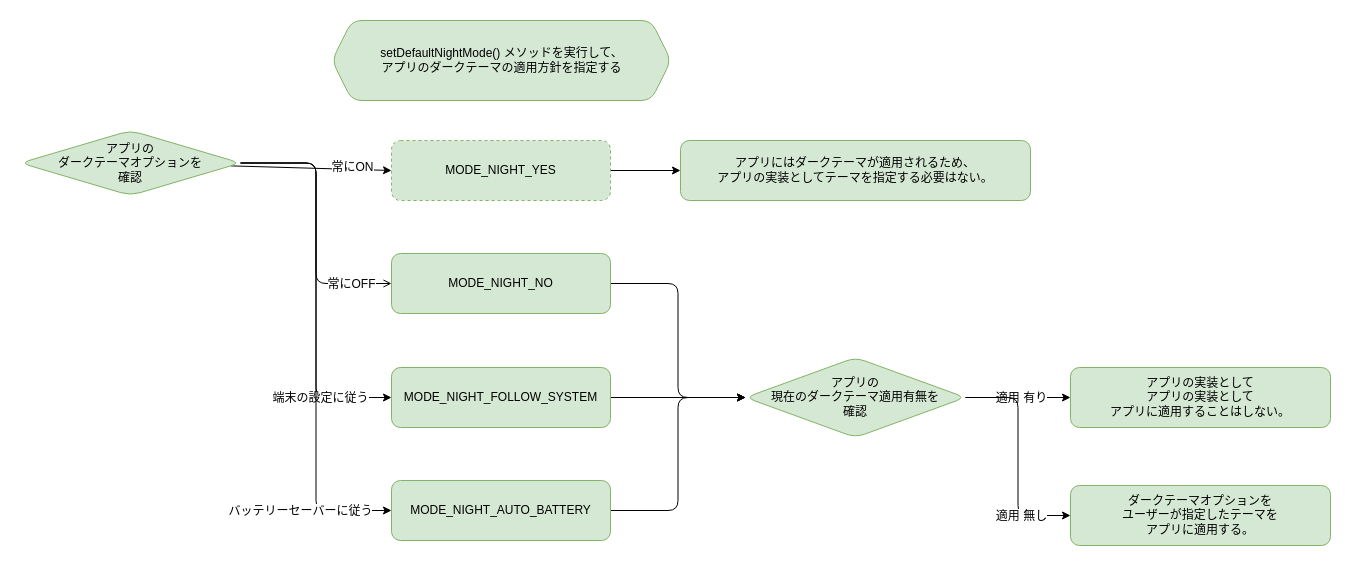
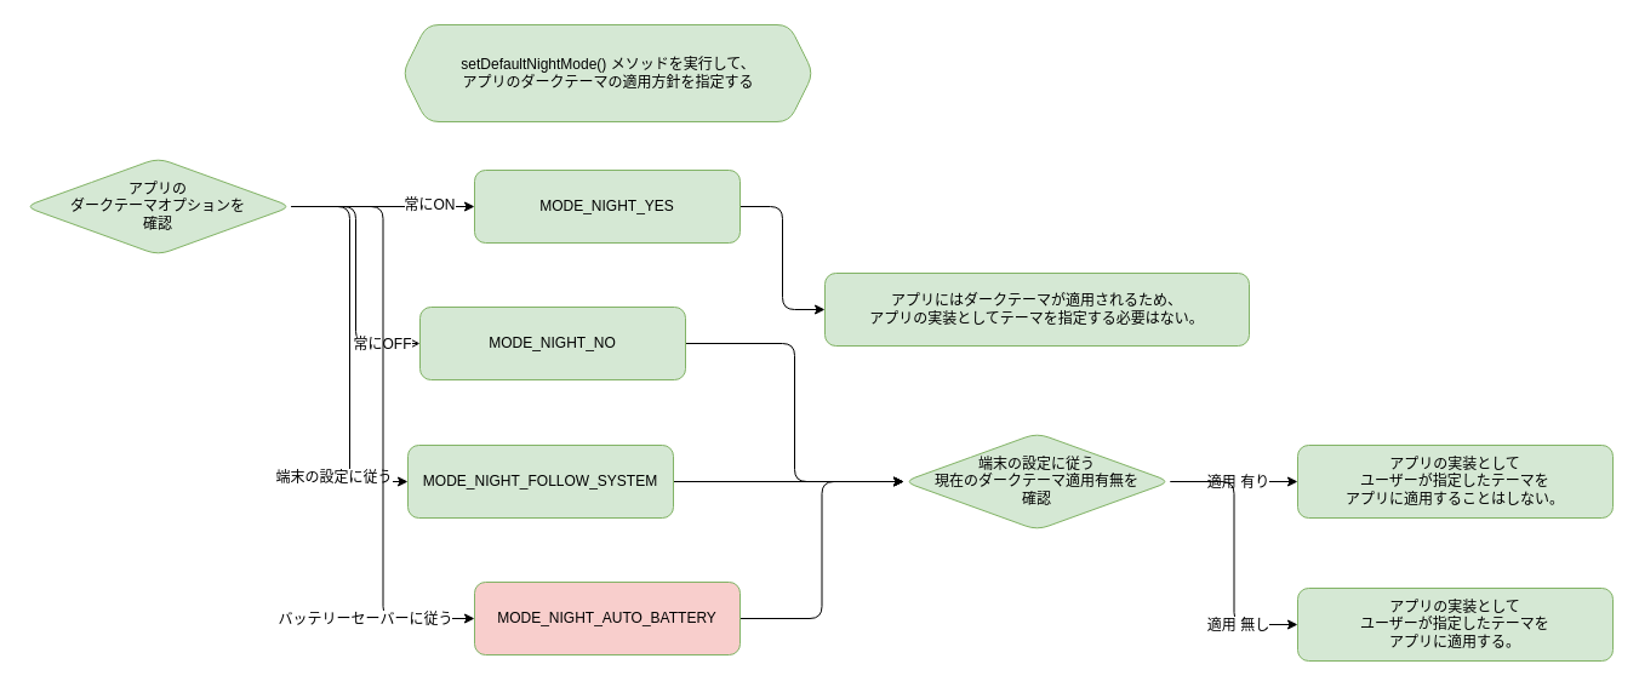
- <mxCell id="10" value="アプリの&lt;br&gt;ダークテーマオプションを&lt;br&gt;確認" style="rhombus;whiteSpace=wrap;html=1;fillColor=#d5e8d4;strokeColor=#82b366;rounded=1;" vertex="1" parent="1"><mxGeometry x="20" y="130" width="220" height="65" as="geometry" /></mxCell>
+ <mxCell id="10" value="アプリの&lt;br&gt;ダークテーマオプションを&lt;br&gt;確認" style="rhombus;whiteSpace=wrap;html=1;fillColor=#d5e8d4;strokeColor=#82b366;rounded=1;" vertex="1" parent="1"><mxGeometry x="20" y="130" width="220" height="80" as="geometry" /></mxCell>
- <mxCell id="12" value="MODE_NIGHT_YES" style="rounded=1;whiteSpace=wrap;html=1;strokeColor=#82b366;fontFamily=Helvetica;fontSize=12;fontColor=default;fillColor=#d5e8d4;flipV=0;dashed=1;" vertex="1" parent="1"><mxGeometry x="391" y="140" width="219" height="60" as="geometry" /></mxCell>
+ <mxCell id="12" value="MODE_NIGHT_YES" style="rounded=1;whiteSpace=wrap;html=1;strokeColor=#82b366;fontFamily=Helvetica;fontSize=12;fontColor=default;fillColor=#d5e8d4;flipV=0;" vertex="1" parent="1"><mxGeometry x="391" y="140" width="219" height="60" as="geometry" /></mxCell>
- <mxCell id="20" value="アプリにはダークテーマが適用されるため、&lt;br&gt;アプリの実装としてテーマを指定する必要はない。" style="rounded=1;whiteSpace=wrap;html=1;strokeColor=#82b366;fontFamily=Helvetica;fontSize=12;fontColor=default;fillColor=#d5e8d4;flipV=0;" vertex="1" parent="1"><mxGeometry x="680" y="140" width="350" height="60" as="geometry" /></mxCell>
+ <mxCell id="20" value="アプリにはダークテーマが適用されるため、&lt;br&gt;アプリの実装としてテーマを指定する必要はない。" style="rounded=1;whiteSpace=wrap;html=1;strokeColor=#82b366;fontFamily=Helvetica;fontSize=12;fontColor=default;fillColor=#d5e8d4;flipV=0;" vertex="1" parent="1"><mxGeometry x="680" y="225" width="350" height="60" as="geometry" /></mxCell>
- <mxCell id="14" value="MODE_NIGHT_NO" style="rounded=1;whiteSpace=wrap;html=1;strokeColor=#82b366;fontFamily=Helvetica;fontSize=12;fontColor=default;fillColor=#d5e8d4;flipV=0;" vertex="1" parent="1"><mxGeometry x="391" y="253" width="219" height="60" as="geometry" /></mxCell>
+ <mxCell id="14" value="MODE_NIGHT_NO" style="rounded=1;whiteSpace=wrap;html=1;strokeColor=#82b366;fontFamily=Helvetica;fontSize=12;fontColor=default;fillColor=#d5e8d4;flipV=0;" vertex="1" parent="1"><mxGeometry x="346" y="253" width="219" height="60" as="geometry" /></mxCell>
- <mxCell id="19" value="MODE_NIGHT_FOLLOW_SYSTEM" style="rounded=1;whiteSpace=wrap;html=1;strokeColor=#82b366;fontFamily=Helvetica;fontSize=12;fontColor=default;fillColor=#d5e8d4;flipV=0;" vertex="1" parent="1"><mxGeometry x="391" y="367" width="219" height="60" as="geometry" /></mxCell>
+ <mxCell id="19" value="MODE_NIGHT_FOLLOW_SYSTEM" style="rounded=1;whiteSpace=wrap;html=1;strokeColor=#82b366;fontFamily=Helvetica;fontSize=12;fontColor=default;fillColor=#d5e8d4;flipV=0;" vertex="1" parent="1"><mxGeometry x="336" y="367" width="219" height="60" as="geometry" /></mxCell>
- <mxCell id="26" value="アプリの&lt;br&gt;現在のダークテーマ適用有無を&lt;br&gt;確認" style="rhombus;whiteSpace=wrap;html=1;fillColor=#d5e8d4;strokeColor=#82b366;rounded=1;" vertex="1" parent="1"><mxGeometry x="745" y="357" width="220" height="80" as="geometry" /></mxCell>
+ <mxCell id="26" value="端末の設定に従う&lt;br&gt;現在のダークテーマ適用有無を&lt;br&gt;確認" style="rhombus;whiteSpace=wrap;html=1;fillColor=#d5e8d4;strokeColor=#82b366;rounded=1;" vertex="1" parent="1"><mxGeometry x="745" y="357" width="220" height="80" as="geometry" /></mxCell>
- <mxCell id="21" value="アプリの実装として&lt;br style=&quot;border-color: var(--border-color);&quot;&gt;アプリの実装として&lt;br&gt;アプリに適用することはしない。" style="rounded=1;whiteSpace=wrap;html=1;strokeColor=#82b366;fontFamily=Helvetica;fontSize=12;fontColor=default;fillColor=#d5e8d4;flipV=0;" vertex="1" parent="1"><mxGeometry x="1070" y="367" width="260" height="60" as="geometry" /></mxCell>
+ <mxCell id="21" value="アプリの実装として&lt;br style=&quot;border-color: var(--border-color);&quot;&gt;ユーザーが指定したテーマを&lt;br&gt;アプリに適用することはしない。" style="rounded=1;whiteSpace=wrap;html=1;strokeColor=#82b366;fontFamily=Helvetica;fontSize=12;fontColor=default;fillColor=#d5e8d4;flipV=0;" vertex="1" parent="1"><mxGeometry x="1070" y="367" width="260" height="60" as="geometry" /></mxCell>
- <mxCell id="17" value="MODE_NIGHT_AUTO_BATTERY" style="rounded=1;whiteSpace=wrap;html=1;strokeColor=#82b366;fontFamily=Helvetica;fontSize=12;fontColor=default;fillColor=#d5e8d4;flipV=0;" vertex="1" parent="1"><mxGeometry x="391" y="480" width="219" height="60" as="geometry" /></mxCell>
+ <mxCell id="17" value="MODE_NIGHT_AUTO_BATTERY" style="rounded=1;whiteSpace=wrap;html=1;strokeColor=#82b366;fontFamily=Helvetica;fontSize=12;fontColor=default;fillColor=#f8cecc;flipV=0;" vertex="1" parent="1"><mxGeometry x="391" y="480" width="219" height="60" as="geometry" /></mxCell>
- <mxCell id="27" value="ダークテーマオプションを&lt;br&gt;ユーザーが指定したテーマを&lt;br&gt;アプリに適用する。" style="rounded=1;whiteSpace=wrap;html=1;strokeColor=#82b366;fontFamily=Helvetica;fontSize=12;fontColor=default;fillColor=#d5e8d4;flipV=0;" vertex="1" parent="1"><mxGeometry x="1070" y="485" width="260" height="60" as="geometry" /></mxCell>
+ <mxCell id="27" value="アプリの実装として&lt;br&gt;ユーザーが指定したテーマを&lt;br&gt;アプリに適用する。" style="rounded=1;whiteSpace=wrap;html=1;strokeColor=#82b366;fontFamily=Helvetica;fontSize=12;fontColor=default;fillColor=#d5e8d4;flipV=0;" vertex="1" parent="1"><mxGeometry x="1070" y="485" width="260" height="60" as="geometry" /></mxCell>
